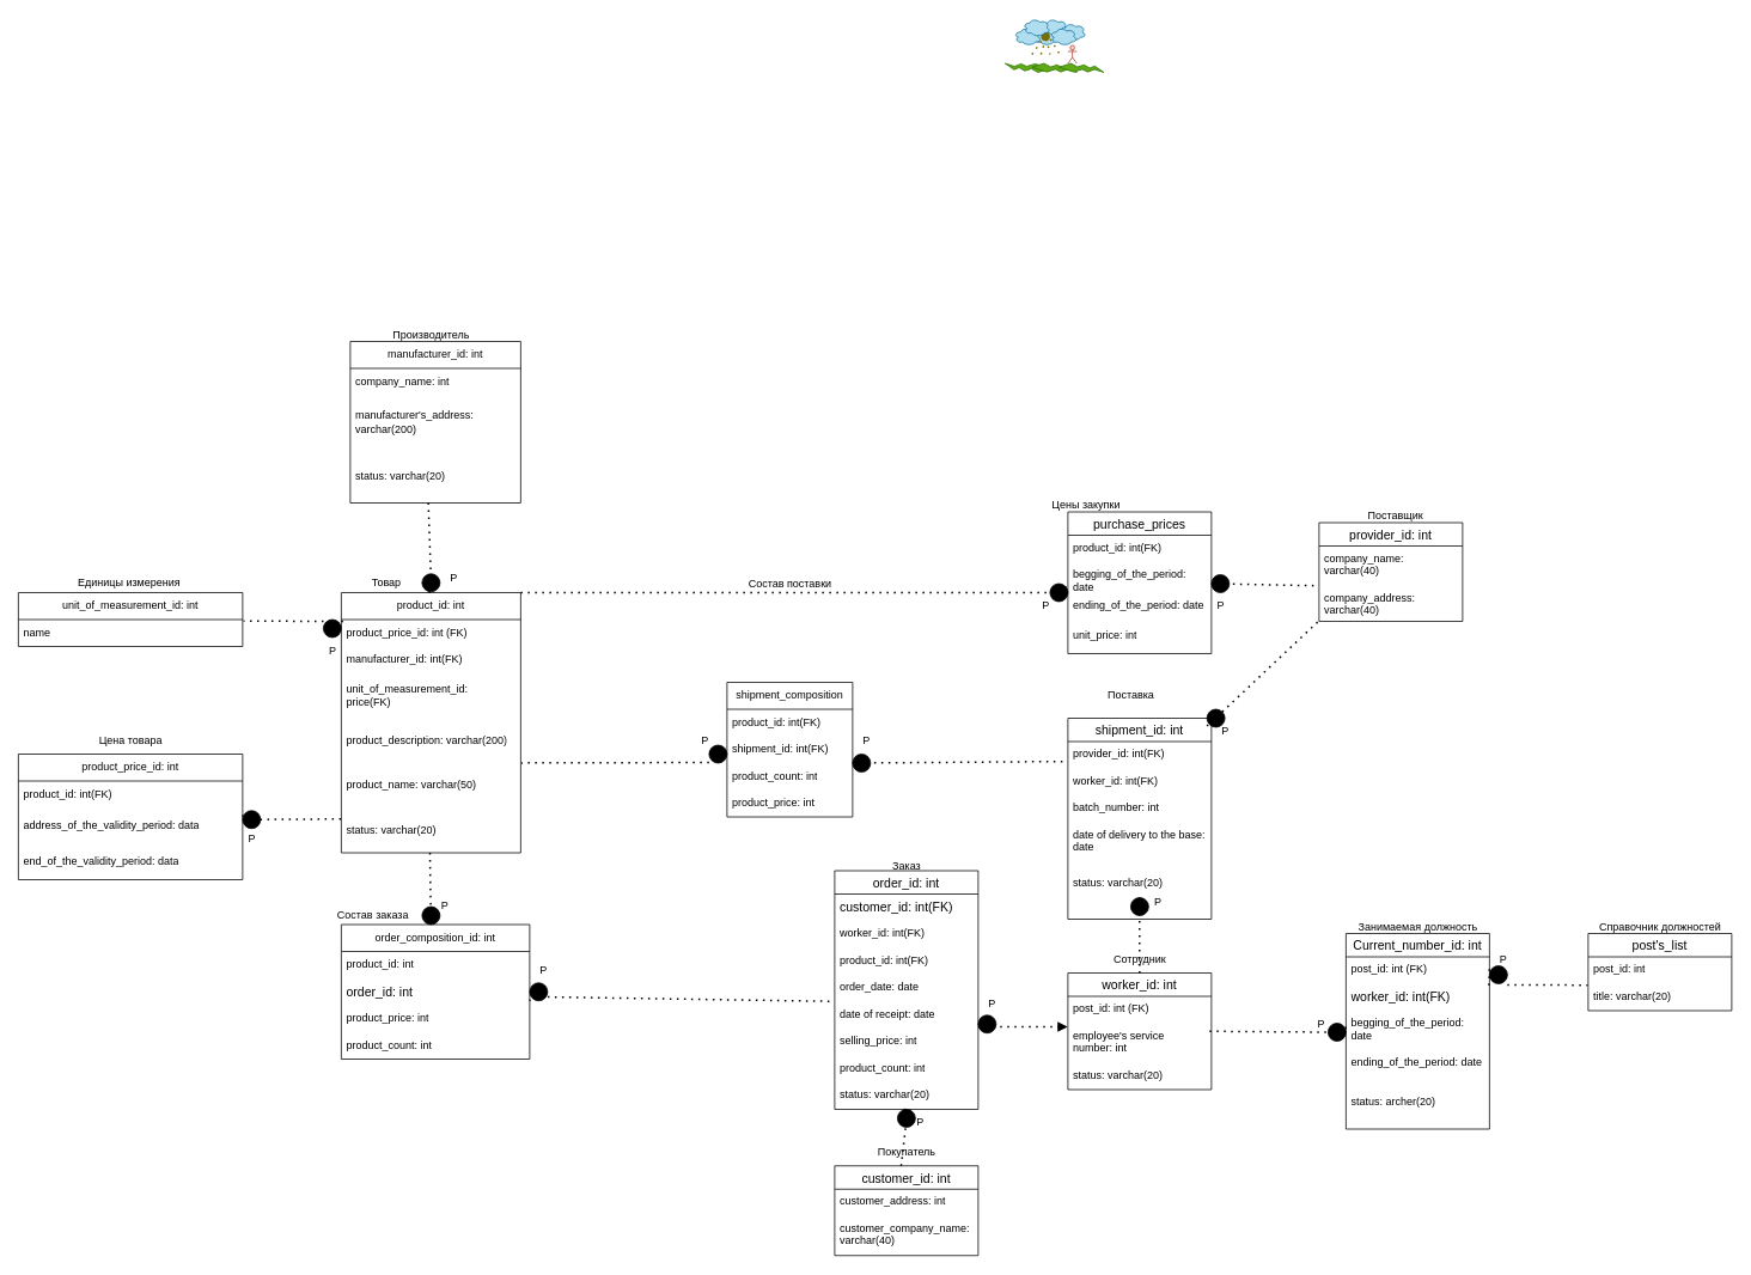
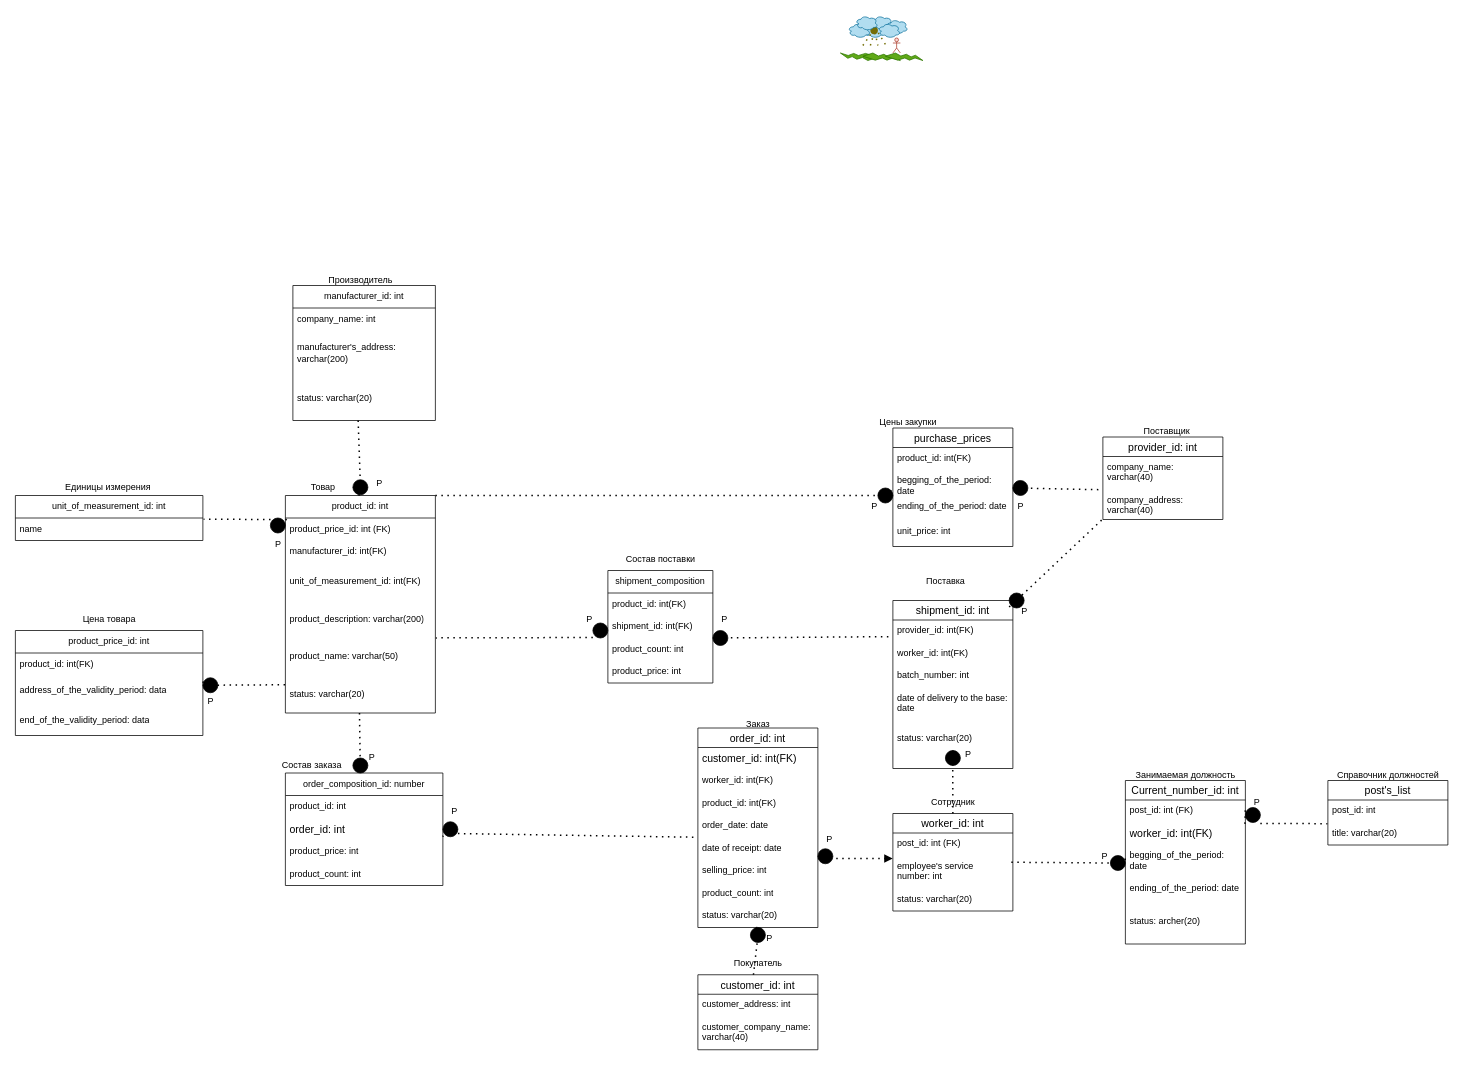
- <mxCell id="109" value="Состав поставки" style="text;html=1;align=center;verticalAlign=middle;resizable=0;points=[];autosize=1;strokeColor=none;fillColor=none;" vertex="1" parent="1"><mxGeometry x="820" y="635" width="120" height="30" as="geometry" /></mxCell>
+ <mxCell id="109" value="Состав поставки" style="text;html=1;align=center;verticalAlign=middle;resizable=0;points=[];autosize=1;strokeColor=none;fillColor=none;" vertex="1" parent="1"><mxGeometry x="820" y="730" width="120" height="30" as="geometry" /></mxCell>
- <mxCell id="30" value="unit_of_measurement_id: price(FK)&amp;nbsp;" style="text;strokeColor=none;fillColor=none;align=left;verticalAlign=middle;spacingLeft=4;spacingRight=4;overflow=hidden;points=[[0,0.5],[1,0.5]];portConstraint=eastwest;rotatable=0;whiteSpace=wrap;html=1;" vertex="1" parent="27"><mxGeometry y="90" width="200" height="50" as="geometry" /></mxCell>
+ <mxCell id="30" value="unit_of_measurement_id: int(FK)&amp;nbsp;" style="text;strokeColor=none;fillColor=none;align=left;verticalAlign=middle;spacingLeft=4;spacingRight=4;overflow=hidden;points=[[0,0.5],[1,0.5]];portConstraint=eastwest;rotatable=0;whiteSpace=wrap;html=1;" vertex="1" parent="27"><mxGeometry y="90" width="200" height="50" as="geometry" /></mxCell>
- <mxCell id="67" value="order_composition_id: int" style="swimlane;fontStyle=0;childLayout=stackLayout;horizontal=1;startSize=30;horizontalStack=0;resizeParent=1;resizeParentMax=0;resizeLast=0;collapsible=1;marginBottom=0;whiteSpace=wrap;html=1;" vertex="1" parent="1"><mxGeometry x="380" y="1030" width="210" height="150" as="geometry" /></mxCell>
+ <mxCell id="67" value="order_composition_id: number" style="swimlane;fontStyle=0;childLayout=stackLayout;horizontal=1;startSize=30;horizontalStack=0;resizeParent=1;resizeParentMax=0;resizeLast=0;collapsible=1;marginBottom=0;whiteSpace=wrap;html=1;" vertex="1" parent="1"><mxGeometry x="380" y="1030" width="210" height="150" as="geometry" /></mxCell>
